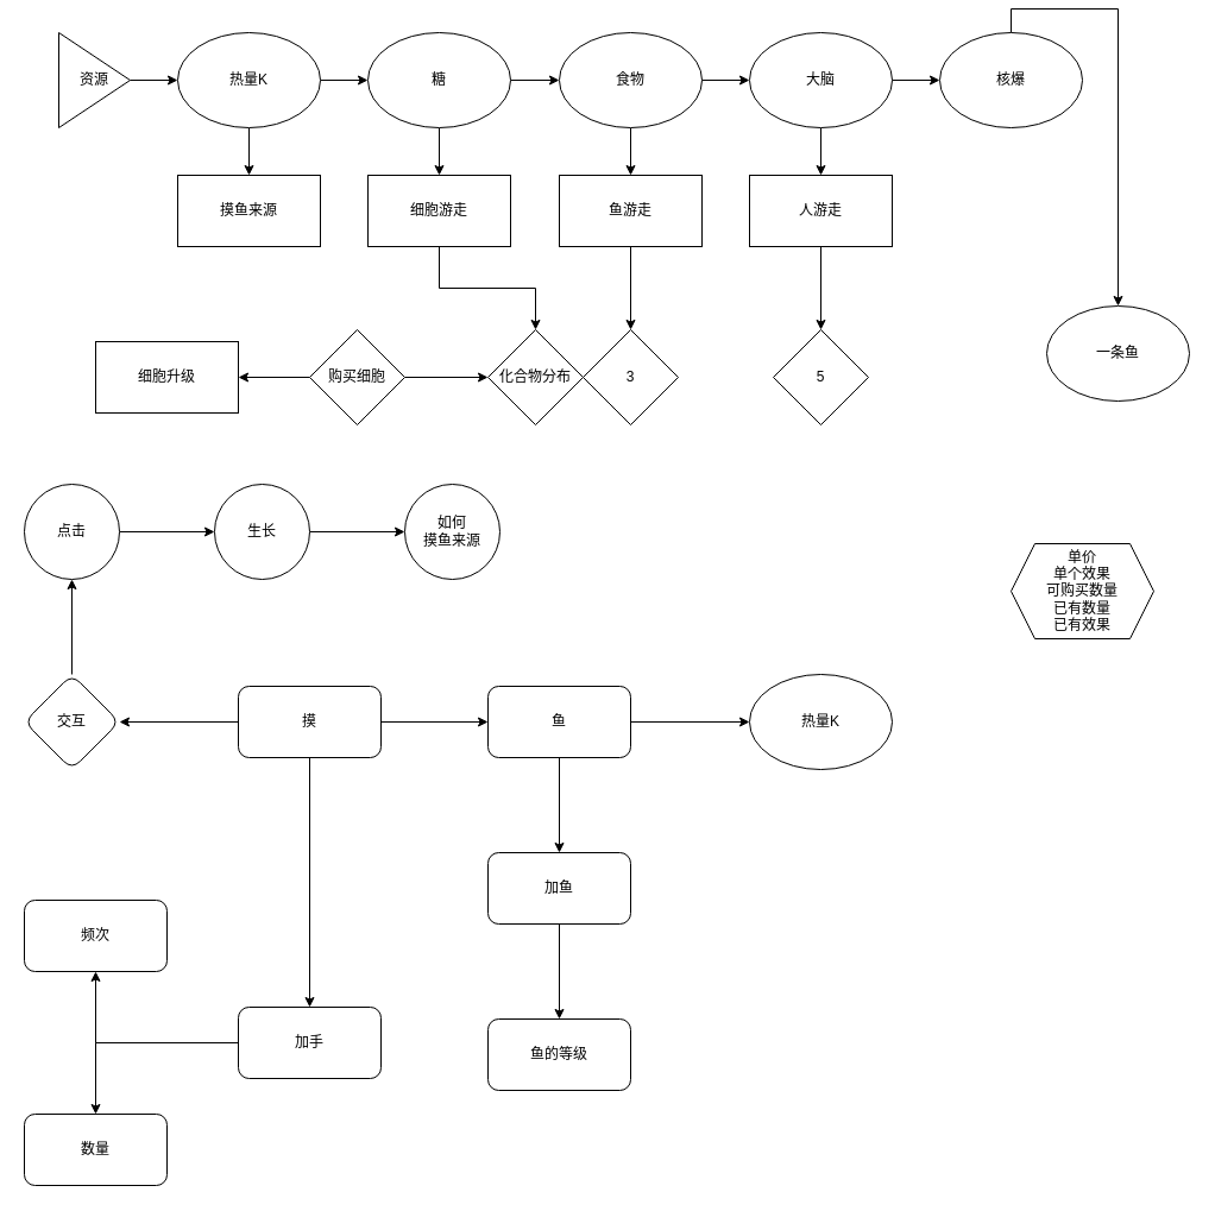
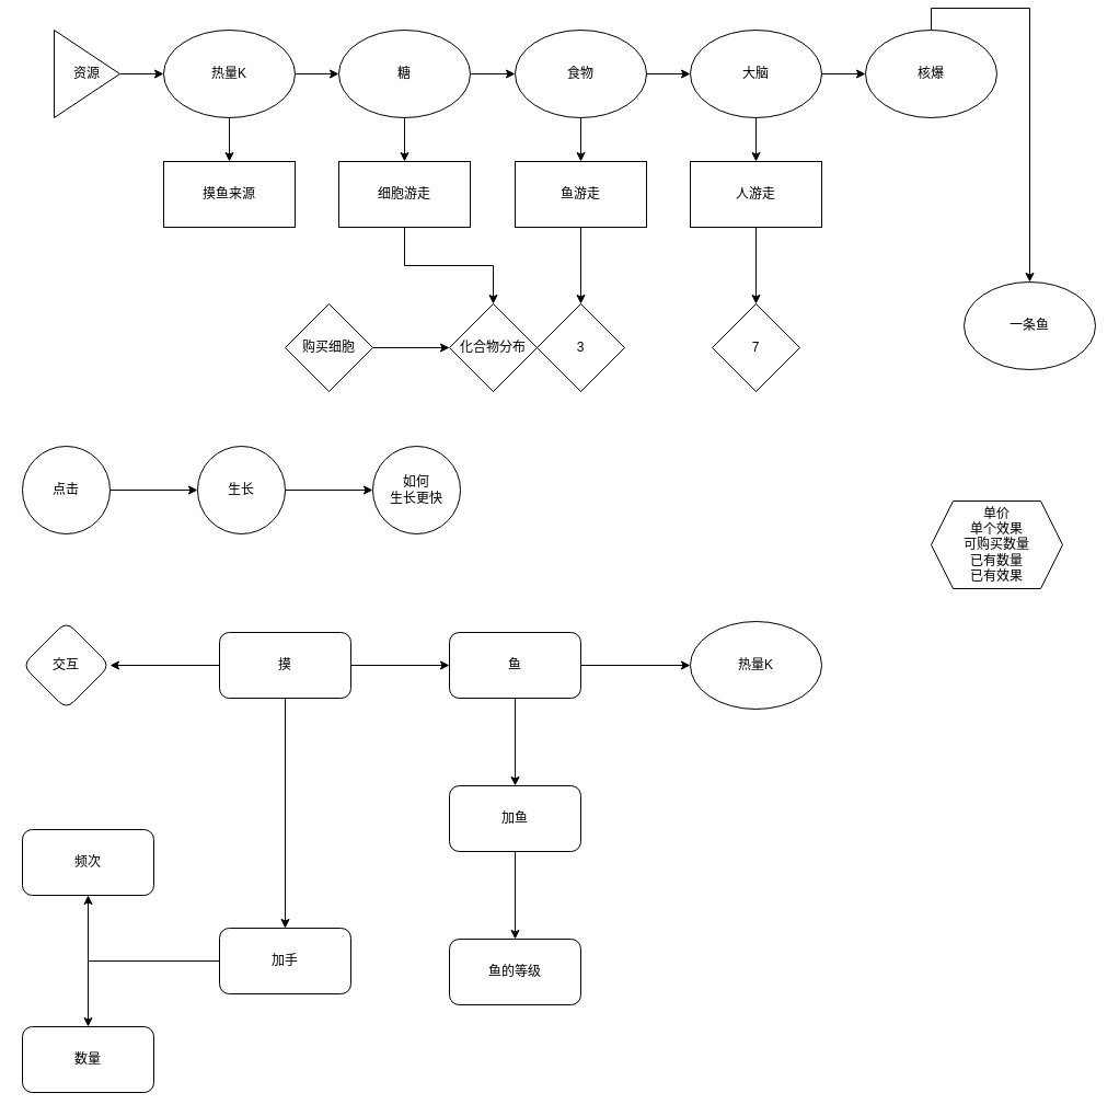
- <mxCell id="42" value="细胞升级" style="whiteSpace=wrap;html=1;" parent="1" vertex="1"><mxGeometry x="80" y="280" width="120" height="60" as="geometry" /></mxCell>
- <mxCell id="39" value="" style="edgeStyle=orthogonalEdgeStyle;rounded=0;orthogonalLoop=1;jettySize=auto;html=1;" parent="1" source="41" target="42" edge="1"><mxGeometry relative="1" as="geometry" /></mxCell>
- <mxCell id="54" value="5" style="rhombus;whiteSpace=wrap;html=1;" parent="1" vertex="1"><mxGeometry x="650" y="270" width="80" height="80" as="geometry" /></mxCell>
+ <mxCell id="54" value="7" style="rhombus;whiteSpace=wrap;html=1;" parent="1" vertex="1"><mxGeometry x="650" y="270" width="80" height="80" as="geometry" /></mxCell>
- <mxCell id="24" value="如何&lt;div&gt;摸鱼来源&lt;/div&gt;" style="ellipse;whiteSpace=wrap;html=1;rounded=1;" parent="1" vertex="1"><mxGeometry x="340" y="400" width="80" height="80" as="geometry" /></mxCell>
+ <mxCell id="24" value="如何&lt;div&gt;生长更快&lt;/div&gt;" style="ellipse;whiteSpace=wrap;html=1;rounded=1;" parent="1" vertex="1"><mxGeometry x="340" y="400" width="80" height="80" as="geometry" /></mxCell>
- <mxCell id="18" value="" style="edgeStyle=orthogonalEdgeStyle;rounded=0;orthogonalLoop=1;jettySize=auto;html=1;" parent="1" source="19" target="21" edge="1"><mxGeometry relative="1" as="geometry" /></mxCell>
